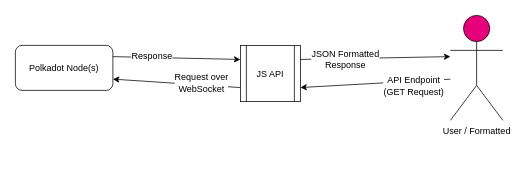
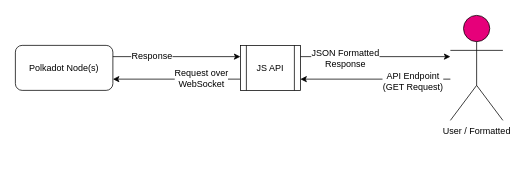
- <mxCell id="14" value="JS API" style="shape=process;whiteSpace=wrap;html=1;backgroundOutline=1;fillColor=#FFFFFF;" vertex="1" parent="1"><mxGeometry x="320" y="60" width="80" height="75" as="geometry" /></mxCell>
+ <mxCell id="14" value="JS API" style="shape=process;whiteSpace=wrap;html=1;backgroundOutline=1;fillColor=#FFFFFF;" vertex="1" parent="1"><mxGeometry x="320" y="60" width="80" height="60" as="geometry" /></mxCell>
